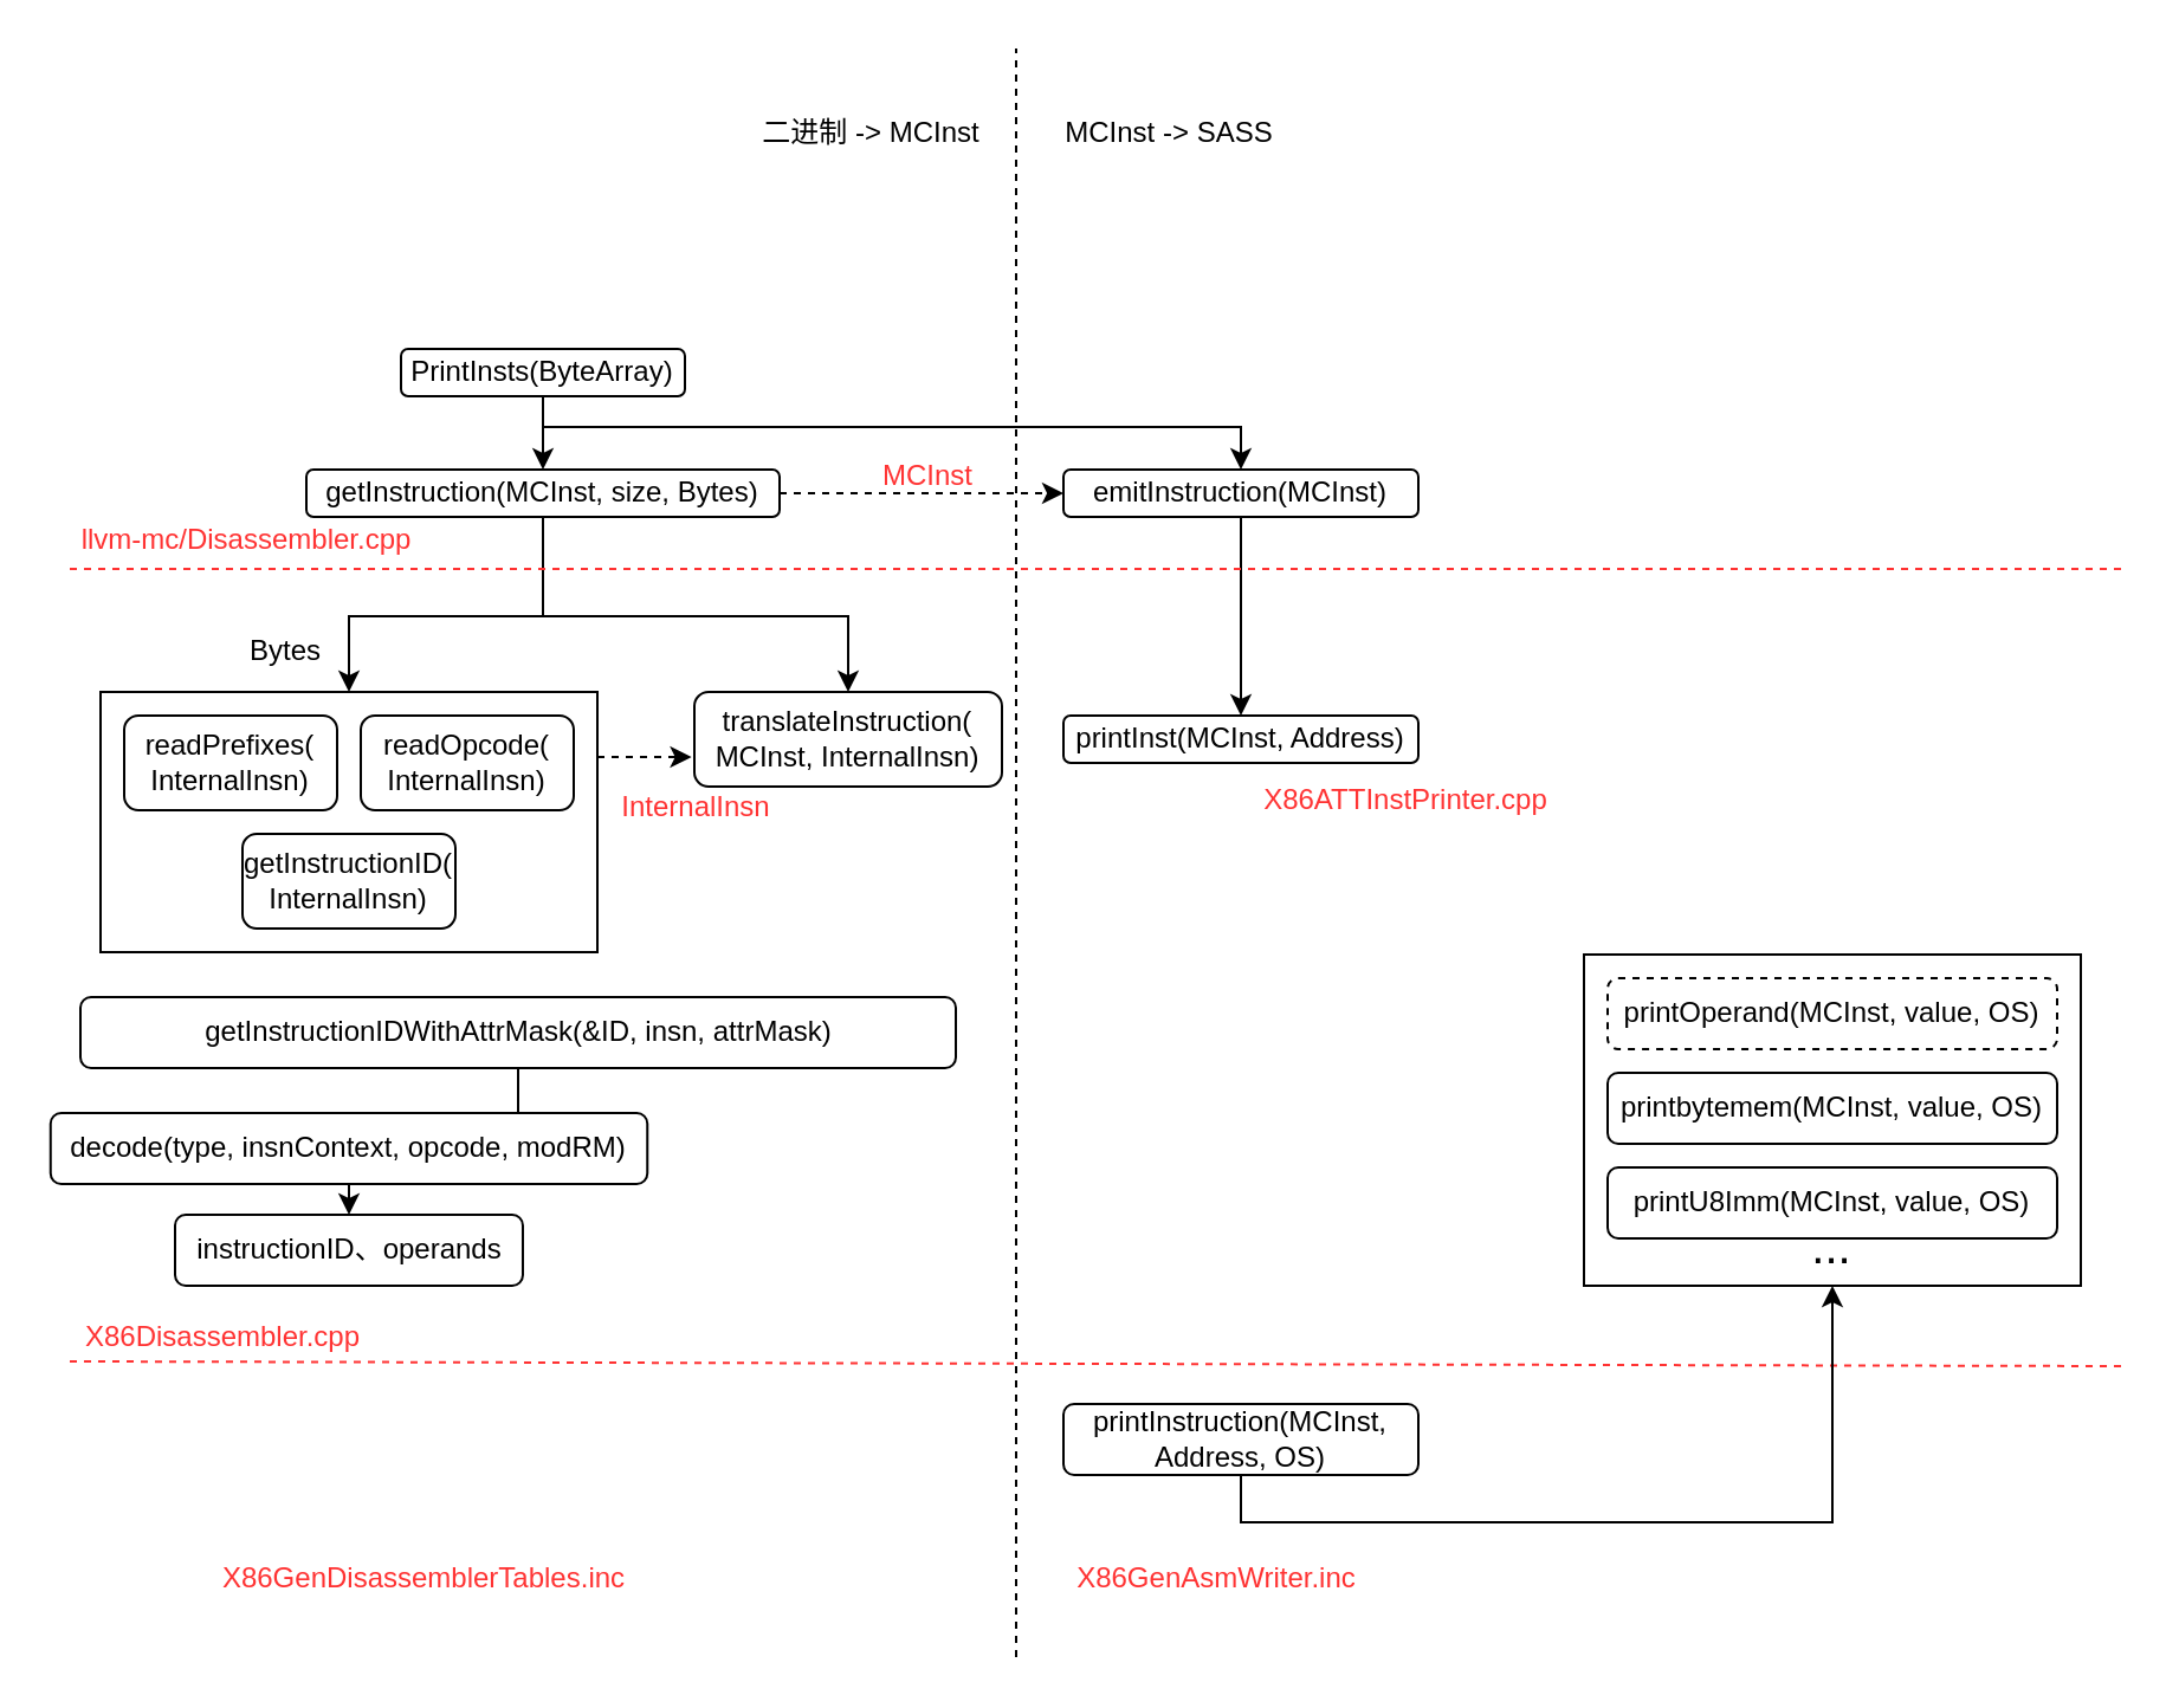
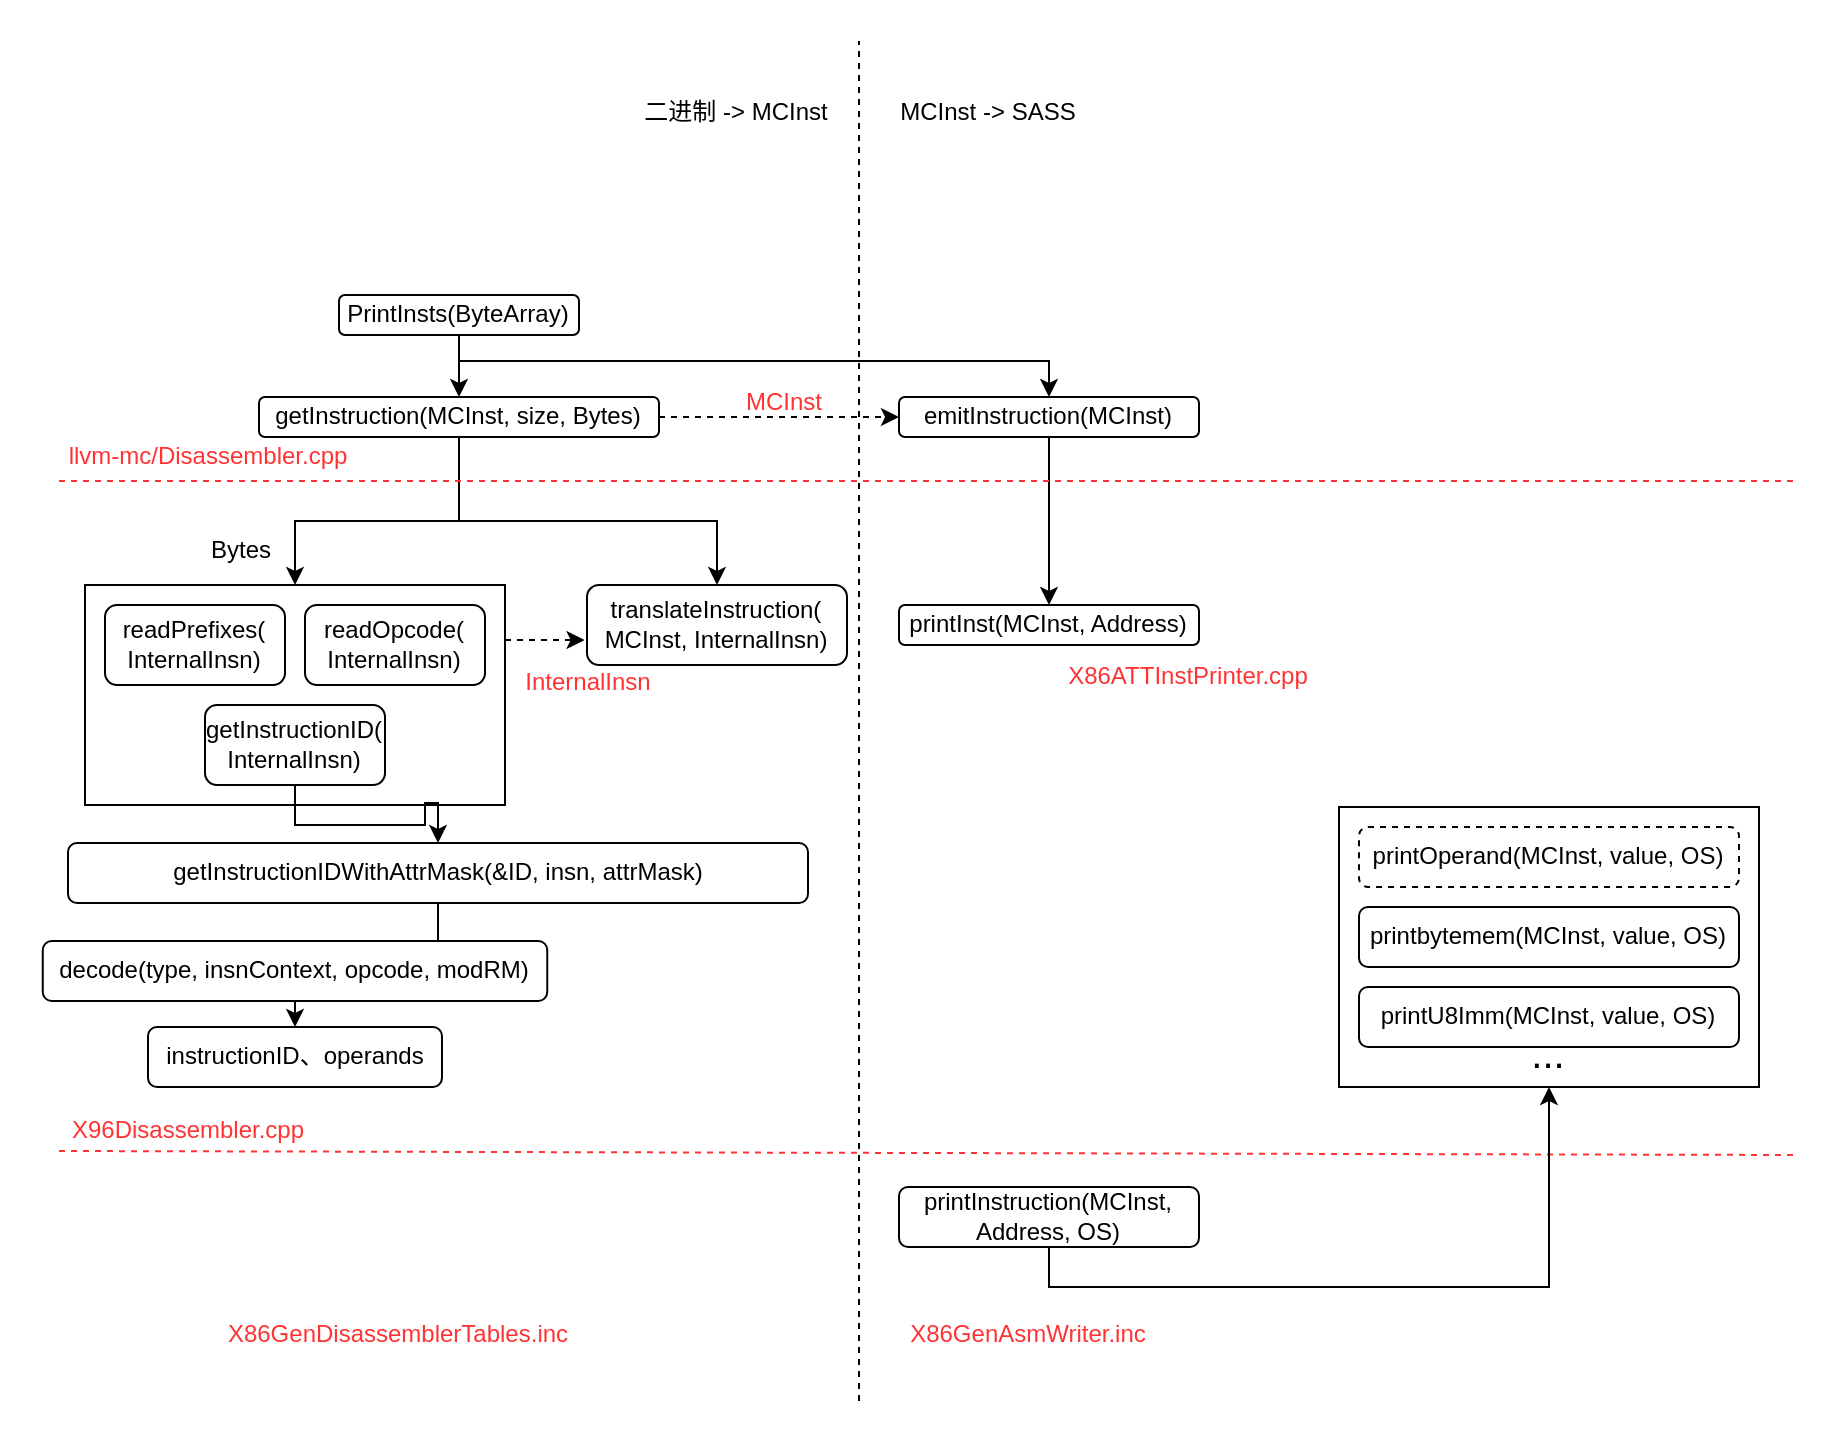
+ <mxCell id="43" style="edgeStyle=orthogonalEdgeStyle;rounded=0;orthogonalLoop=1;jettySize=auto;html=1;exitX=0.5;exitY=1;exitDx=0;exitDy=0;entryX=0.5;entryY=0;entryDx=0;entryDy=0;" edge="1" parent="1" source="19" target="40"><mxGeometry relative="1" as="geometry" /></mxCell>
- <mxCell id="21" value="&lt;font color=&quot;#ff3333&quot;&gt;X86Disassembler.cpp&lt;/font&gt;" style="text;html=1;strokeColor=none;fillColor=none;align=center;verticalAlign=middle;whiteSpace=wrap;rounded=0;" vertex="1" parent="1"><mxGeometry x="29" y="560" width="130" height="10" as="geometry" /></mxCell>
+ <mxCell id="21" value="&lt;font color=&quot;#ff3333&quot;&gt;X96Disassembler.cpp&lt;/font&gt;" style="text;html=1;strokeColor=none;fillColor=none;align=center;verticalAlign=middle;whiteSpace=wrap;rounded=0;" vertex="1" parent="1"><mxGeometry x="29" y="560" width="130" height="10" as="geometry" /></mxCell>
- <mxCell id="45" value="&lt;font color=&quot;#ff3333&quot;&gt;X86GenDisassemblerTables.inc&lt;/font&gt;" style="text;html=1;strokeColor=none;fillColor=none;align=center;verticalAlign=middle;whiteSpace=wrap;rounded=0;" vertex="1" parent="1"><mxGeometry x="89" y="659" width="180" height="15" as="geometry" /></mxCell>
+ <mxCell id="45" value="&lt;font color=&quot;#ff3333&quot;&gt;X86GenDisassemblerTables.inc&lt;/font&gt;" style="text;html=1;strokeColor=none;fillColor=none;align=center;verticalAlign=middle;whiteSpace=wrap;rounded=0;" vertex="1" parent="1"><mxGeometry x="109" y="659" width="180" height="15" as="geometry" /></mxCell>
